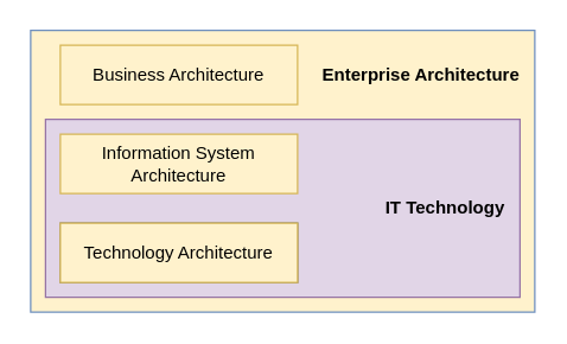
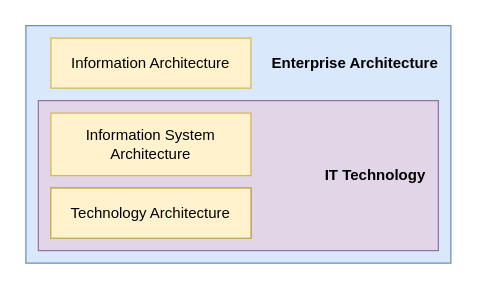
- <mxCell id="4" value="Business Architecture" style="text;html=1;align=center;verticalAlign=middle;whiteSpace=wrap;rounded=0;strokeColor=#d6b656;fillColor=#fff2cc;" vertex="1" parent="1"><mxGeometry x="40" y="30" width="160" height="40" as="geometry" /></mxCell>
+ <mxCell id="4" value="Information Architecture" style="text;html=1;align=center;verticalAlign=middle;whiteSpace=wrap;rounded=0;strokeColor=#d6b656;fillColor=#fff2cc;" vertex="1" parent="1"><mxGeometry x="40" y="30" width="160" height="40" as="geometry" /></mxCell>
- <mxCell id="2" value="Enterprise Architecture" style="rounded=0;whiteSpace=wrap;html=1;strokeColor=#6c8ebf;align=right;verticalAlign=top;spacing=10;spacingTop=8;fillColor=#fff2cc;fontStyle=1;" vertex="1" parent="1"><mxGeometry x="20" y="20" width="340" height="190" as="geometry" /></mxCell>
+ <mxCell id="2" value="Enterprise Architecture" style="rounded=0;whiteSpace=wrap;html=1;strokeColor=#6c8ebf;align=right;verticalAlign=top;spacing=10;spacingTop=8;fillColor=#dae8fc;fontStyle=1" vertex="1" parent="1"><mxGeometry x="20" y="20" width="340" height="190" as="geometry" /></mxCell>
- <mxCell id="7" value="Information System Architecture" style="text;html=1;align=center;verticalAlign=middle;whiteSpace=wrap;rounded=0;strokeColor=#d6b656;fillColor=#fff2cc;" vertex="1" parent="1"><mxGeometry x="40" y="90" width="160" height="40" as="geometry" /></mxCell>
+ <mxCell id="7" value="Information System Architecture" style="text;html=1;align=center;verticalAlign=middle;whiteSpace=wrap;rounded=0;strokeColor=#d6b656;fillColor=#fff2cc;" vertex="1" parent="1"><mxGeometry x="40" y="90" width="160" height="50" as="geometry" /></mxCell>
